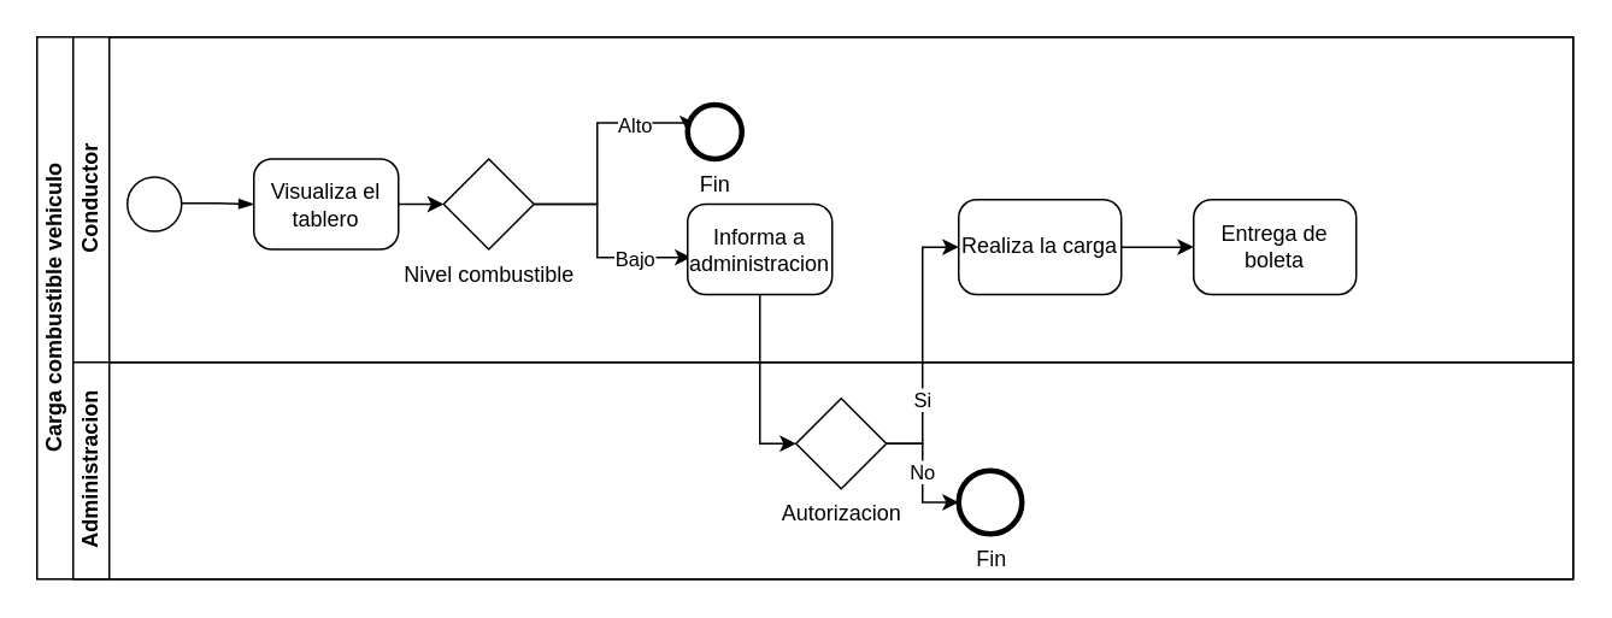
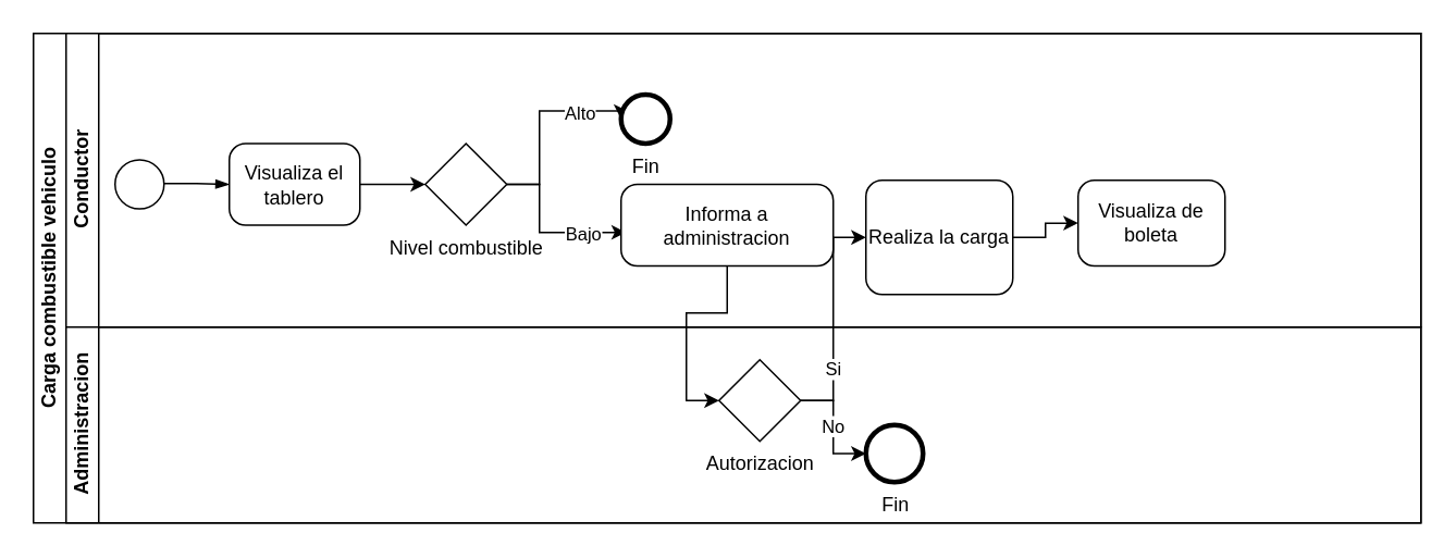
- <mxCell id="12" value="Nivel combustible" style="points=[[0.25,0.25,0],[0.5,0,0],[0.75,0.25,0],[1,0.5,0],[0.75,0.75,0],[0.5,1,0],[0.25,0.75,0],[0,0.5,0]];shape=mxgraph.bpmn.gateway2;html=1;verticalLabelPosition=bottom;labelBackgroundColor=#ffffff;verticalAlign=top;align=center;perimeter=rhombusPerimeter;outlineConnect=0;outline=none;symbol=none;" vertex="1" parent="3"><mxGeometry x="205" y="67.5" width="50" height="50" as="geometry" /></mxCell>
+ <mxCell id="12" value="Nivel combustible" style="points=[[0.25,0.25,0],[0.5,0,0],[0.75,0.25,0],[1,0.5,0],[0.75,0.75,0],[0.5,1,0],[0.25,0.75,0],[0,0.5,0]];shape=mxgraph.bpmn.gateway2;html=1;verticalLabelPosition=bottom;labelBackgroundColor=#ffffff;verticalAlign=top;align=center;perimeter=rhombusPerimeter;outlineConnect=0;outline=none;symbol=none;" vertex="1" parent="3"><mxGeometry x="220" y="67.5" width="50" height="50" as="geometry" /></mxCell>
- <mxCell id="16" value="Realiza la carga" style="points=[[0.25,0,0],[0.5,0,0],[0.75,0,0],[1,0.25,0],[1,0.5,0],[1,0.75,0],[0.75,1,0],[0.5,1,0],[0.25,1,0],[0,0.75,0],[0,0.5,0],[0,0.25,0]];shape=mxgraph.bpmn.task;whiteSpace=wrap;rectStyle=rounded;size=10;html=1;container=1;expand=0;collapsible=0;taskMarker=abstract;" vertex="1" parent="3"><mxGeometry x="490" y="90" width="90" height="52.5" as="geometry" /></mxCell>
+ <mxCell id="16" value="Realiza la carga" style="points=[[0.25,0,0],[0.5,0,0],[0.75,0,0],[1,0.25,0],[1,0.5,0],[1,0.75,0],[0.75,1,0],[0.5,1,0],[0.25,1,0],[0,0.75,0],[0,0.5,0],[0,0.25,0]];shape=mxgraph.bpmn.task;whiteSpace=wrap;rectStyle=rounded;size=10;html=1;container=1;expand=0;collapsible=0;taskMarker=abstract;" vertex="1" parent="3"><mxGeometry x="490" y="90" width="90" height="70" as="geometry" /></mxCell>
- <mxCell id="17" value="Entrega de boleta" style="points=[[0.25,0,0],[0.5,0,0],[0.75,0,0],[1,0.25,0],[1,0.5,0],[1,0.75,0],[0.75,1,0],[0.5,1,0],[0.25,1,0],[0,0.75,0],[0,0.5,0],[0,0.25,0]];shape=mxgraph.bpmn.task;whiteSpace=wrap;rectStyle=rounded;size=10;html=1;container=1;expand=0;collapsible=0;taskMarker=abstract;" vertex="1" parent="3"><mxGeometry x="620" y="90" width="90" height="52.5" as="geometry" /></mxCell>
+ <mxCell id="17" value="Visualiza de boleta" style="points=[[0.25,0,0],[0.5,0,0],[0.75,0,0],[1,0.25,0],[1,0.5,0],[1,0.75,0],[0.75,1,0],[0.5,1,0],[0.25,1,0],[0,0.75,0],[0,0.5,0],[0,0.25,0]];shape=mxgraph.bpmn.task;whiteSpace=wrap;rectStyle=rounded;size=10;html=1;container=1;expand=0;collapsible=0;taskMarker=abstract;" vertex="1" parent="3"><mxGeometry x="620" y="90" width="90" height="52.5" as="geometry" /></mxCell>
- <mxCell id="14" value="Informa a administracion" style="points=[[0.25,0,0],[0.5,0,0],[0.75,0,0],[1,0.25,0],[1,0.5,0],[1,0.75,0],[0.75,1,0],[0.5,1,0],[0.25,1,0],[0,0.75,0],[0,0.5,0],[0,0.25,0]];shape=mxgraph.bpmn.task;whiteSpace=wrap;rectStyle=rounded;size=10;html=1;container=1;expand=0;collapsible=0;taskMarker=abstract;" vertex="1" parent="3"><mxGeometry x="340" y="92.5" width="80" height="50" as="geometry" /></mxCell>
+ <mxCell id="14" value="Informa a administracion" style="points=[[0.25,0,0],[0.5,0,0],[0.75,0,0],[1,0.25,0],[1,0.5,0],[1,0.75,0],[0.75,1,0],[0.5,1,0],[0.25,1,0],[0,0.75,0],[0,0.5,0],[0,0.25,0]];shape=mxgraph.bpmn.task;whiteSpace=wrap;rectStyle=rounded;size=10;html=1;container=1;expand=0;collapsible=0;taskMarker=abstract;" vertex="1" parent="3"><mxGeometry x="340" y="92.5" width="130" height="50" as="geometry" /></mxCell>
